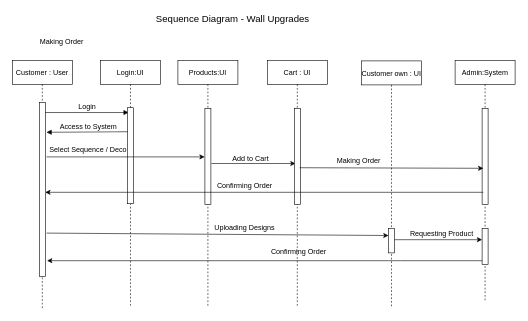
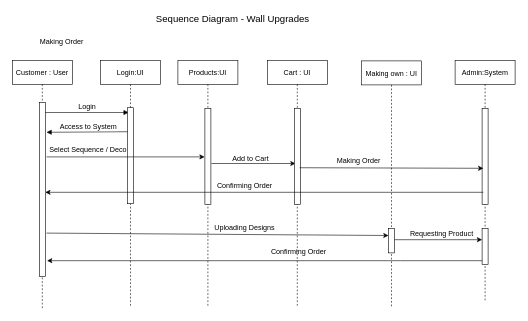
- <mxCell id="11" value="Customer own : UI" style="shape=umlLifeline;perimeter=lifelinePerimeter;container=1;collapsible=0;recursiveResize=0;rounded=0;shadow=0;strokeWidth=1;" parent="1" vertex="1"><mxGeometry x="602" y="101" width="100" height="409" as="geometry" /></mxCell>
+ <mxCell id="11" value="Making own : UI" style="shape=umlLifeline;perimeter=lifelinePerimeter;container=1;collapsible=0;recursiveResize=0;rounded=0;shadow=0;strokeWidth=1;" parent="1" vertex="1"><mxGeometry x="602" y="101" width="100" height="409" as="geometry" /></mxCell>
